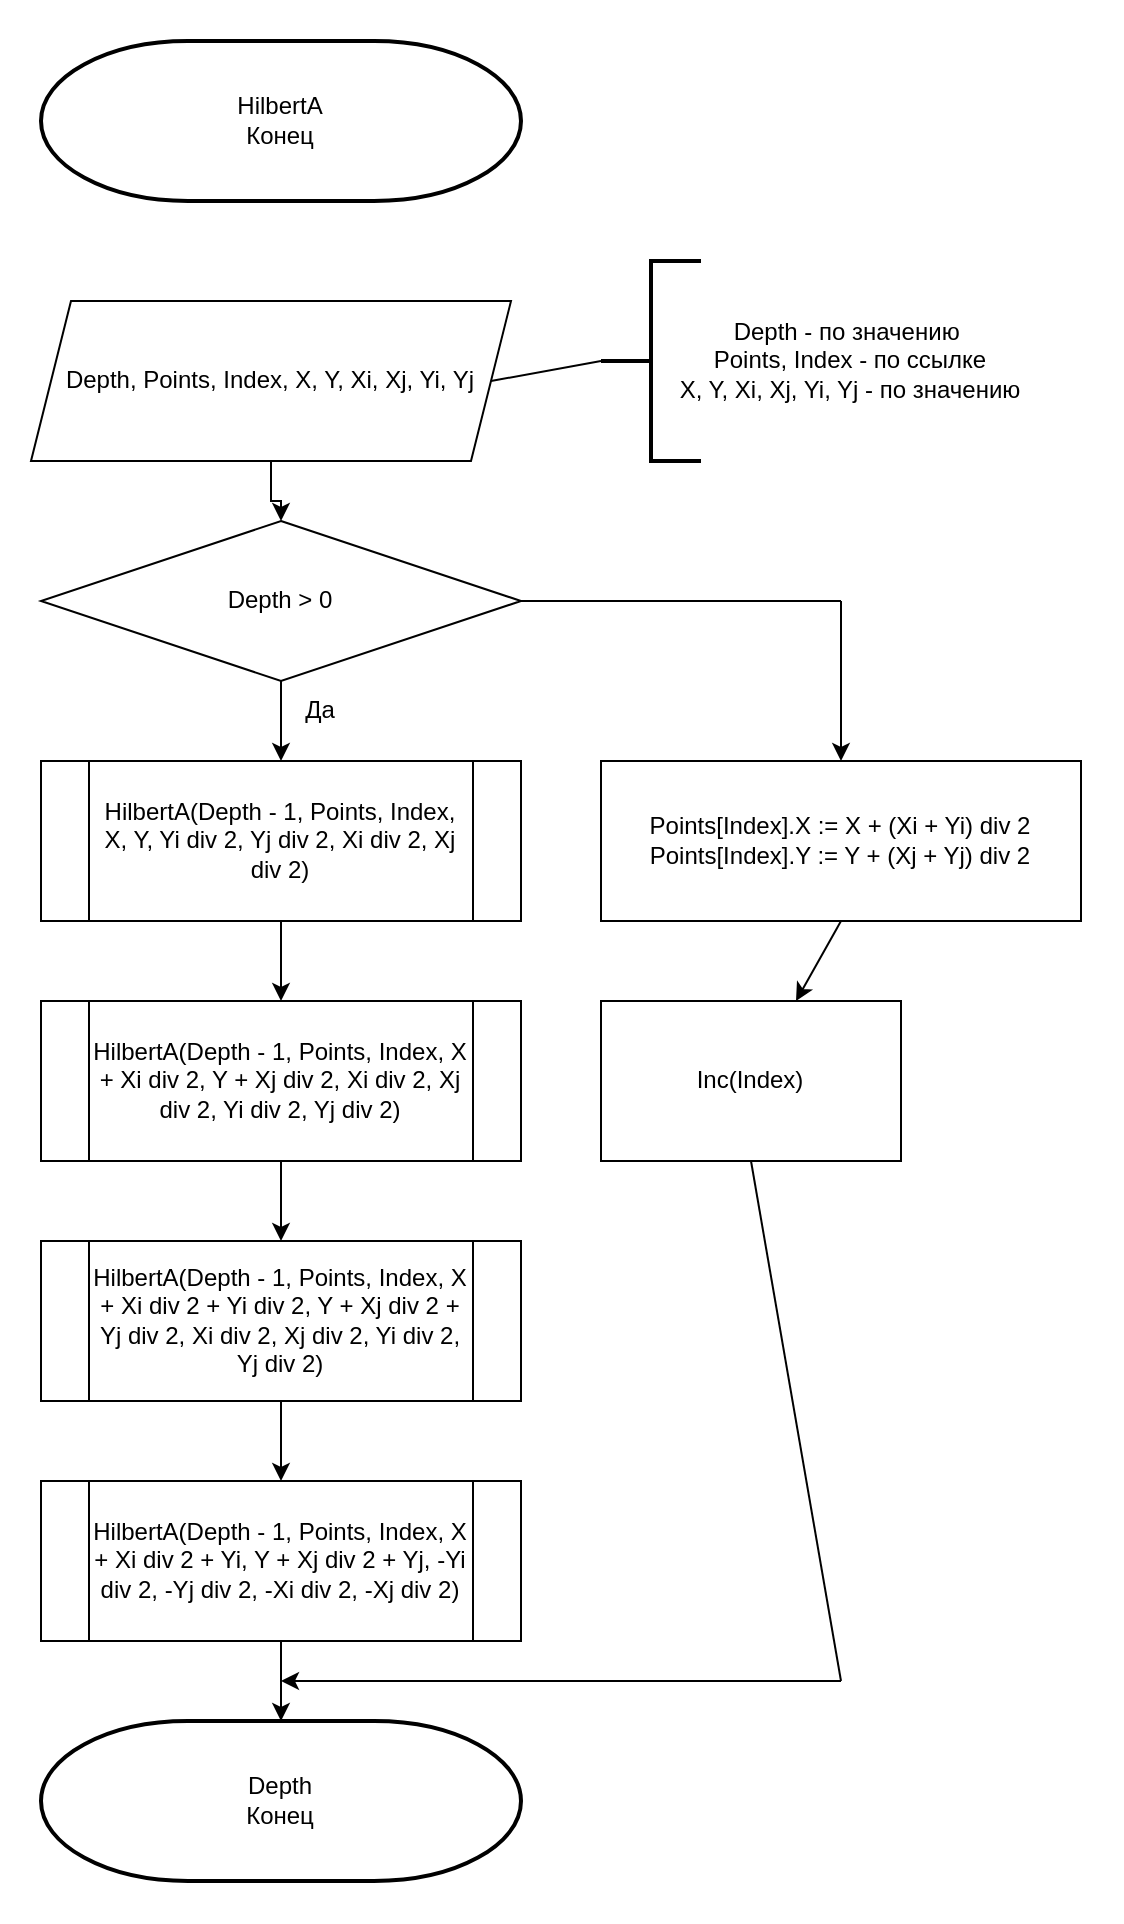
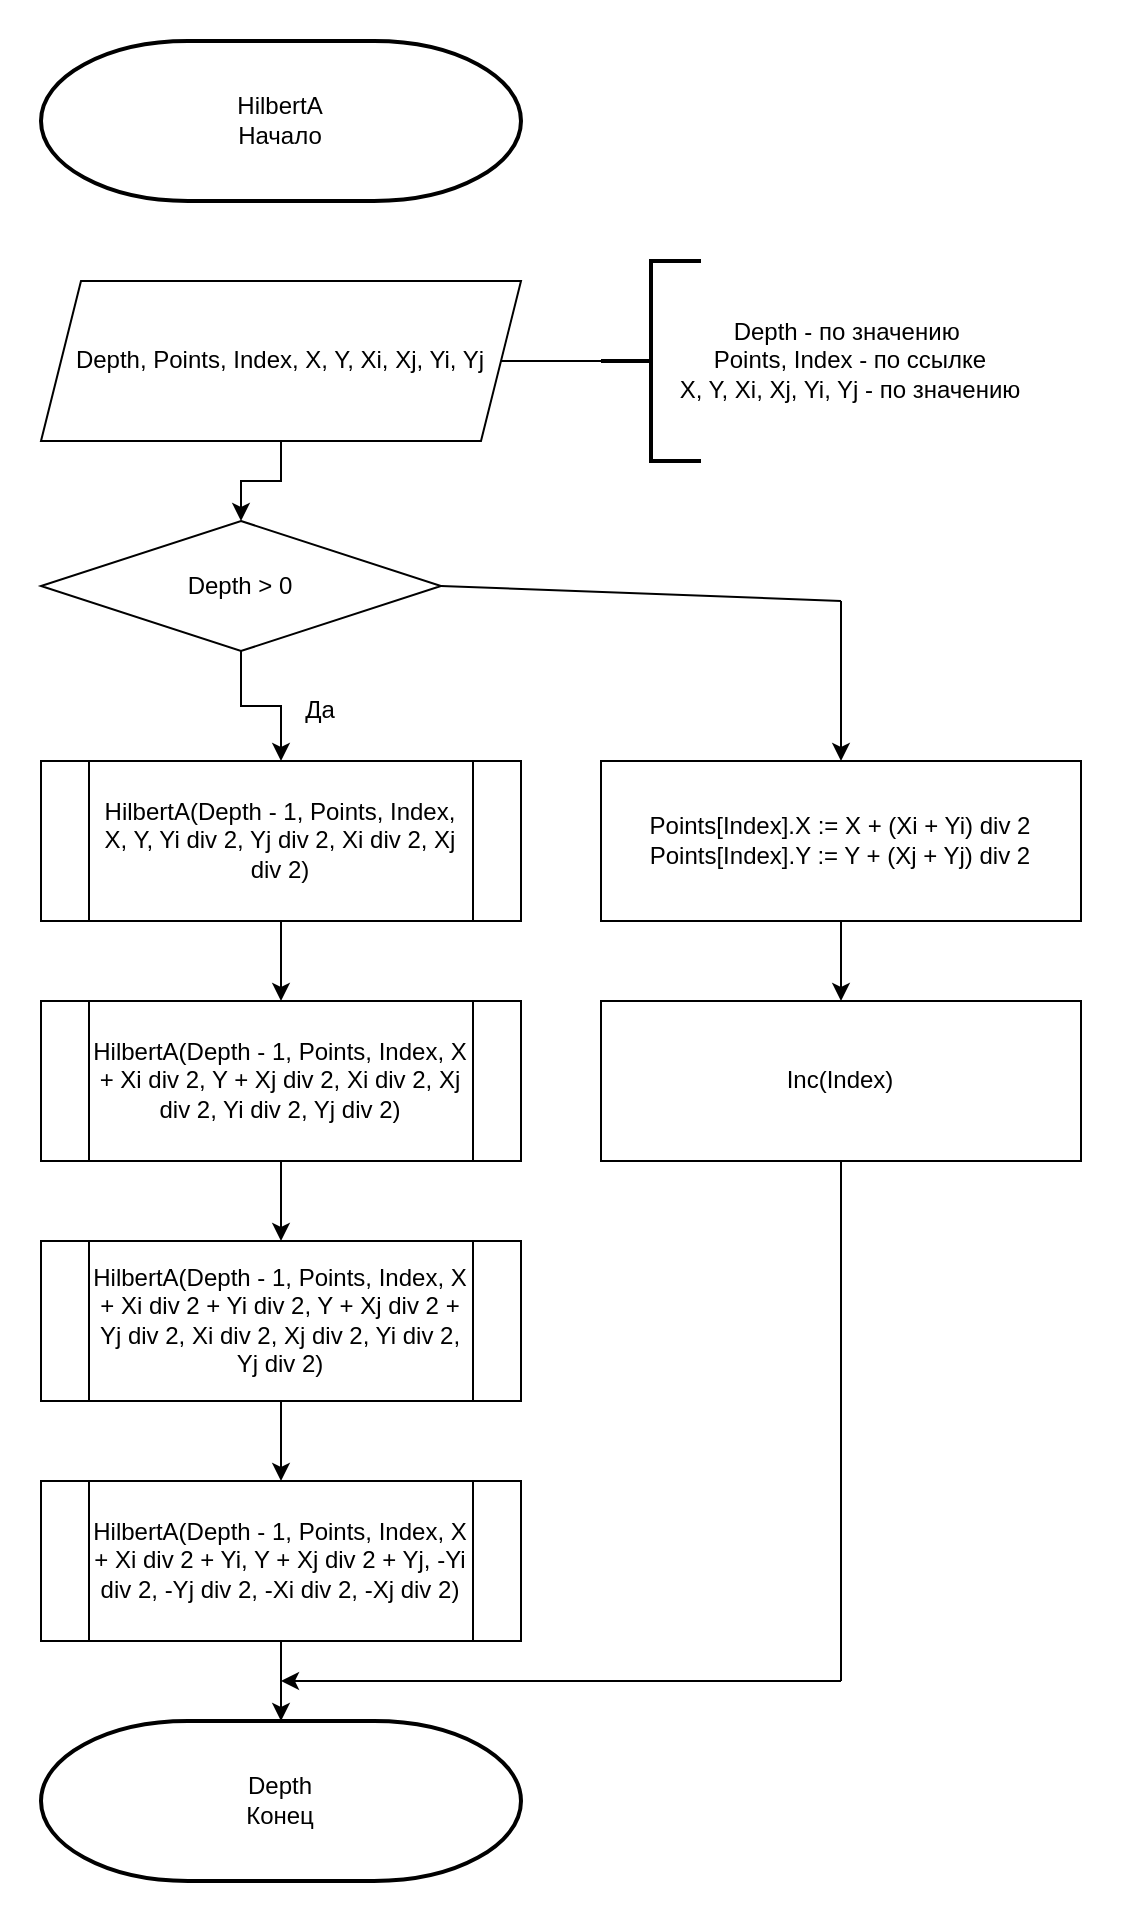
- <mxCell id="2" value="&lt;div&gt;HilbertA&lt;/div&gt;Конец" style="strokeWidth=2;html=1;shape=mxgraph.flowchart.terminator;whiteSpace=wrap;" vertex="1" parent="1"><mxGeometry x="20" y="20" width="240" height="80" as="geometry" /></mxCell>
+ <mxCell id="2" value="&lt;div&gt;HilbertA&lt;/div&gt;Начало" style="strokeWidth=2;html=1;shape=mxgraph.flowchart.terminator;whiteSpace=wrap;" vertex="1" parent="1"><mxGeometry x="20" y="20" width="240" height="80" as="geometry" /></mxCell>
- <mxCell id="4" value="Depth, Points, Index, X, Y, Xi, Xj, Yi, Yj" style="shape=parallelogram;perimeter=parallelogramPerimeter;whiteSpace=wrap;html=1;fixedSize=1;" vertex="1" parent="1"><mxGeometry x="15" y="150" width="240" height="80" as="geometry" /></mxCell>
+ <mxCell id="4" value="Depth, Points, Index, X, Y, Xi, Xj, Yi, Yj" style="shape=parallelogram;perimeter=parallelogramPerimeter;whiteSpace=wrap;html=1;fixedSize=1;" vertex="1" parent="1"><mxGeometry x="20" y="140" width="240" height="80" as="geometry" /></mxCell>
- <mxCell id="9" value="Depth &amp;gt; 0" style="rhombus;whiteSpace=wrap;html=1;" vertex="1" parent="1"><mxGeometry x="20" y="260" width="240" height="80" as="geometry" /></mxCell>
+ <mxCell id="9" value="Depth &amp;gt; 0" style="rhombus;whiteSpace=wrap;html=1;" vertex="1" parent="1"><mxGeometry x="20" y="260" width="200" height="65" as="geometry" /></mxCell>
- <mxCell id="20" value="Inc(Index)" style="rounded=0;whiteSpace=wrap;html=1;" vertex="1" parent="1"><mxGeometry x="300" y="500" width="150" height="80" as="geometry" /></mxCell>
+ <mxCell id="20" value="Inc(Index)" style="rounded=0;whiteSpace=wrap;html=1;" vertex="1" parent="1"><mxGeometry x="300" y="500" width="240" height="80" as="geometry" /></mxCell>
